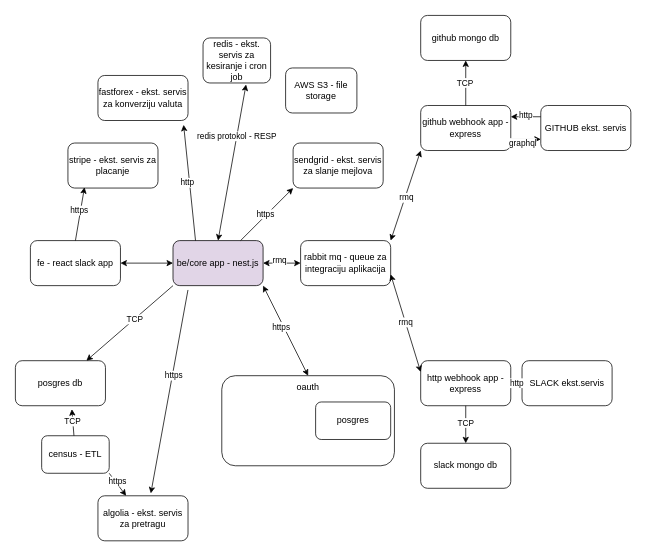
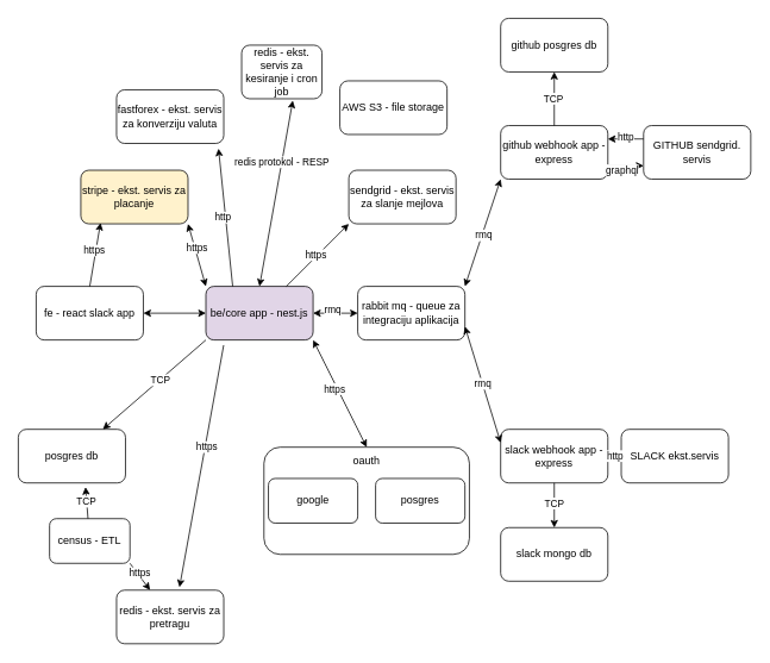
- <mxCell id="19" value="github mongo db&lt;br&gt;" style="rounded=1;whiteSpace=wrap;html=1;" parent="1" vertex="1"><mxGeometry x="560" y="20" width="120" height="60" as="geometry" /></mxCell>
+ <mxCell id="19" value="github posgres db&lt;br&gt;" style="rounded=1;whiteSpace=wrap;html=1;" parent="1" vertex="1"><mxGeometry x="560" y="20" width="120" height="60" as="geometry" /></mxCell>
- <mxCell id="34" value="AWS S3 - file storage" style="rounded=1;whiteSpace=wrap;html=1;" parent="1" vertex="1"><mxGeometry x="380" y="90" width="95" height="60" as="geometry" /></mxCell>
+ <mxCell id="34" value="AWS S3 - file storage" style="rounded=1;whiteSpace=wrap;html=1;" parent="1" vertex="1"><mxGeometry x="380" y="90" width="120" height="60" as="geometry" /></mxCell>
- <mxCell id="20" value="GITHUB ekst. servis&lt;br&gt;" style="rounded=1;whiteSpace=wrap;html=1;" parent="1" vertex="1"><mxGeometry x="720" y="140" width="120" height="60" as="geometry" /></mxCell>
+ <mxCell id="20" value="GITHUB sendgrid. servis&lt;br&gt;" style="rounded=1;whiteSpace=wrap;html=1;" parent="1" vertex="1"><mxGeometry x="720" y="140" width="120" height="60" as="geometry" /></mxCell>
- <mxCell id="55" value="stripe - ekst. servis za placanje" style="rounded=1;whiteSpace=wrap;html=1;" parent="1" vertex="1"><mxGeometry x="90" y="190" width="120" height="60" as="geometry" /></mxCell>
+ <mxCell id="55" value="stripe - ekst. servis za placanje" style="rounded=1;whiteSpace=wrap;html=1;fillColor=#fff2cc;" parent="1" vertex="1"><mxGeometry x="90" y="190" width="120" height="60" as="geometry" /></mxCell>
+ <mxCell id="56" value="" style="endArrow=classic;startArrow=classic;html=1;rounded=0;entryX=1;entryY=1;entryDx=0;entryDy=0;exitX=0;exitY=0;exitDx=0;exitDy=0;" parent="1" source="3" target="55" edge="1"><mxGeometry width="50" height="50" relative="1" as="geometry"><mxPoint x="400" y="400" as="sourcePoint" /><mxPoint x="450" y="350" as="targetPoint" /></mxGeometry></mxCell>
+ <mxCell id="57" value="https" style="edgeLabel;html=1;align=center;verticalAlign=middle;resizable=0;points=[];" parent="56" vertex="1" connectable="0"><mxGeometry x="0.234" y="-2" relative="1" as="geometry"><mxPoint as="offset" /></mxGeometry></mxCell>
- <mxCell id="14" value="http webhook app - express&lt;br&gt;" style="rounded=1;whiteSpace=wrap;html=1;" parent="1" vertex="1"><mxGeometry x="560" y="480" width="120" height="60" as="geometry" /></mxCell>
+ <mxCell id="14" value="slack webhook app - express&lt;br&gt;" style="rounded=1;whiteSpace=wrap;html=1;" parent="1" vertex="1"><mxGeometry x="560" y="480" width="120" height="60" as="geometry" /></mxCell>
+ <mxCell id="29" value="google" style="rounded=1;whiteSpace=wrap;html=1;" parent="1" vertex="1"><mxGeometry x="300" y="535" width="100" height="50" as="geometry" /></mxCell>
- <mxCell id="47" value="algolia - ekst. servis za pretragu" style="rounded=1;whiteSpace=wrap;html=1;" parent="1" vertex="1"><mxGeometry x="130" y="660" width="120" height="60" as="geometry" /></mxCell>
+ <mxCell id="47" value="redis - ekst. servis za pretragu" style="rounded=1;whiteSpace=wrap;html=1;" parent="1" vertex="1"><mxGeometry x="130" y="660" width="120" height="60" as="geometry" /></mxCell>
